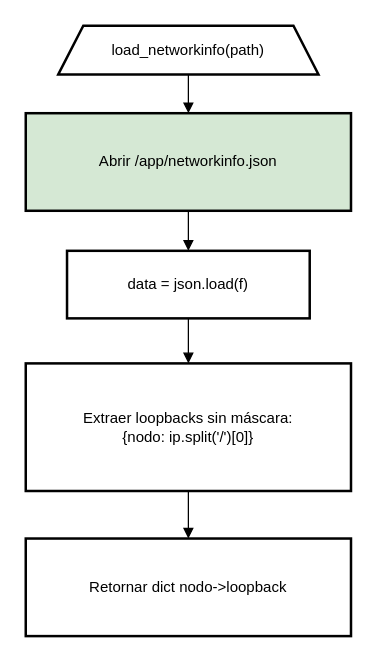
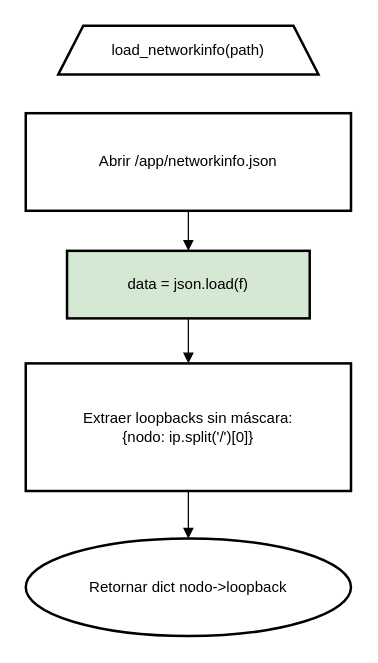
- <mxCell id="7" value="" style="curved=1;startArrow=none;endArrow=block;entryX=0.5;entryY=-0.01;rounded=0;exitX=0.5;exitY=1;exitDx=0;exitDy=0;" edge="1" parent="1" source="2" target="3"><mxGeometry relative="1" as="geometry"><Array as="points" /><mxPoint x="150" y="50" as="sourcePoint" /></mxGeometry></mxCell>
- <mxCell id="3" value="Abrir /app/networkinfo.json" style="whiteSpace=wrap;strokeWidth=2;fillColor=#d5e8d4;" vertex="1" parent="1"><mxGeometry x="20" y="90" width="260" height="78" as="geometry" /></mxCell>
+ <mxCell id="3" value="Abrir /app/networkinfo.json" style="whiteSpace=wrap;strokeWidth=2;" vertex="1" parent="1"><mxGeometry x="20" y="90" width="260" height="78" as="geometry" /></mxCell>
- <mxCell id="4" value="data = json.load(f)" style="whiteSpace=wrap;strokeWidth=2;" vertex="1" parent="1"><mxGeometry x="53" y="200" width="194" height="54" as="geometry" /></mxCell>
+ <mxCell id="4" value="data = json.load(f)" style="whiteSpace=wrap;strokeWidth=2;fillColor=#d5e8d4;" vertex="1" parent="1"><mxGeometry x="53" y="200" width="194" height="54" as="geometry" /></mxCell>
- <mxCell id="6" value="Retornar dict nodo-&gt;loopback" style="whiteSpace=wrap;strokeWidth=2;" vertex="1" parent="1"><mxGeometry x="20" y="430" width="260" height="78" as="geometry" /></mxCell>
+ <mxCell id="6" value="Retornar dict nodo-&gt;loopback" style="ellipse;whiteSpace=wrap;strokeWidth=2;" vertex="1" parent="1"><mxGeometry x="20" y="430" width="260" height="78" as="geometry" /></mxCell>
